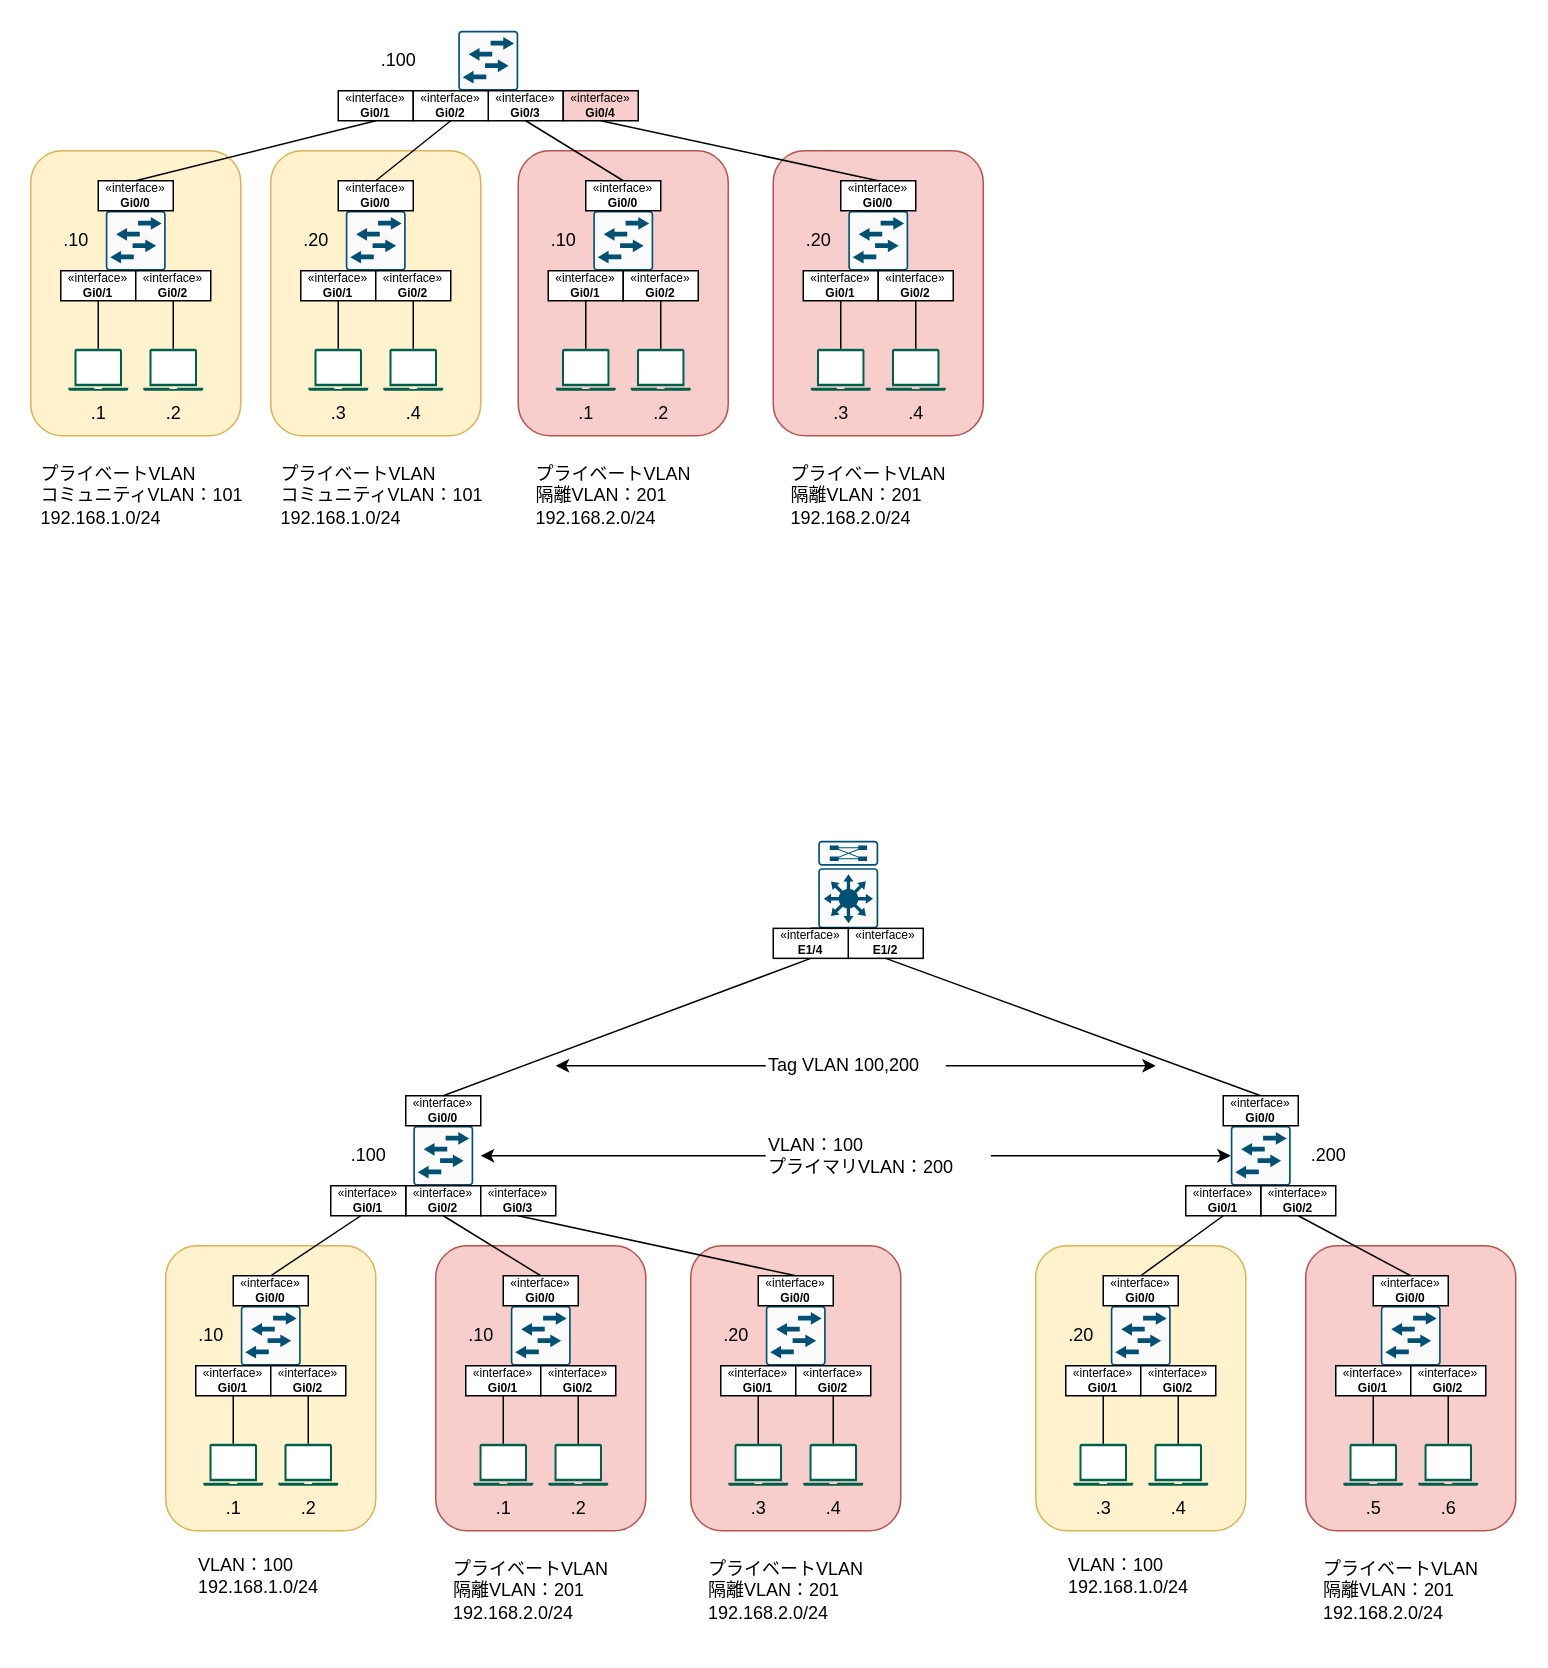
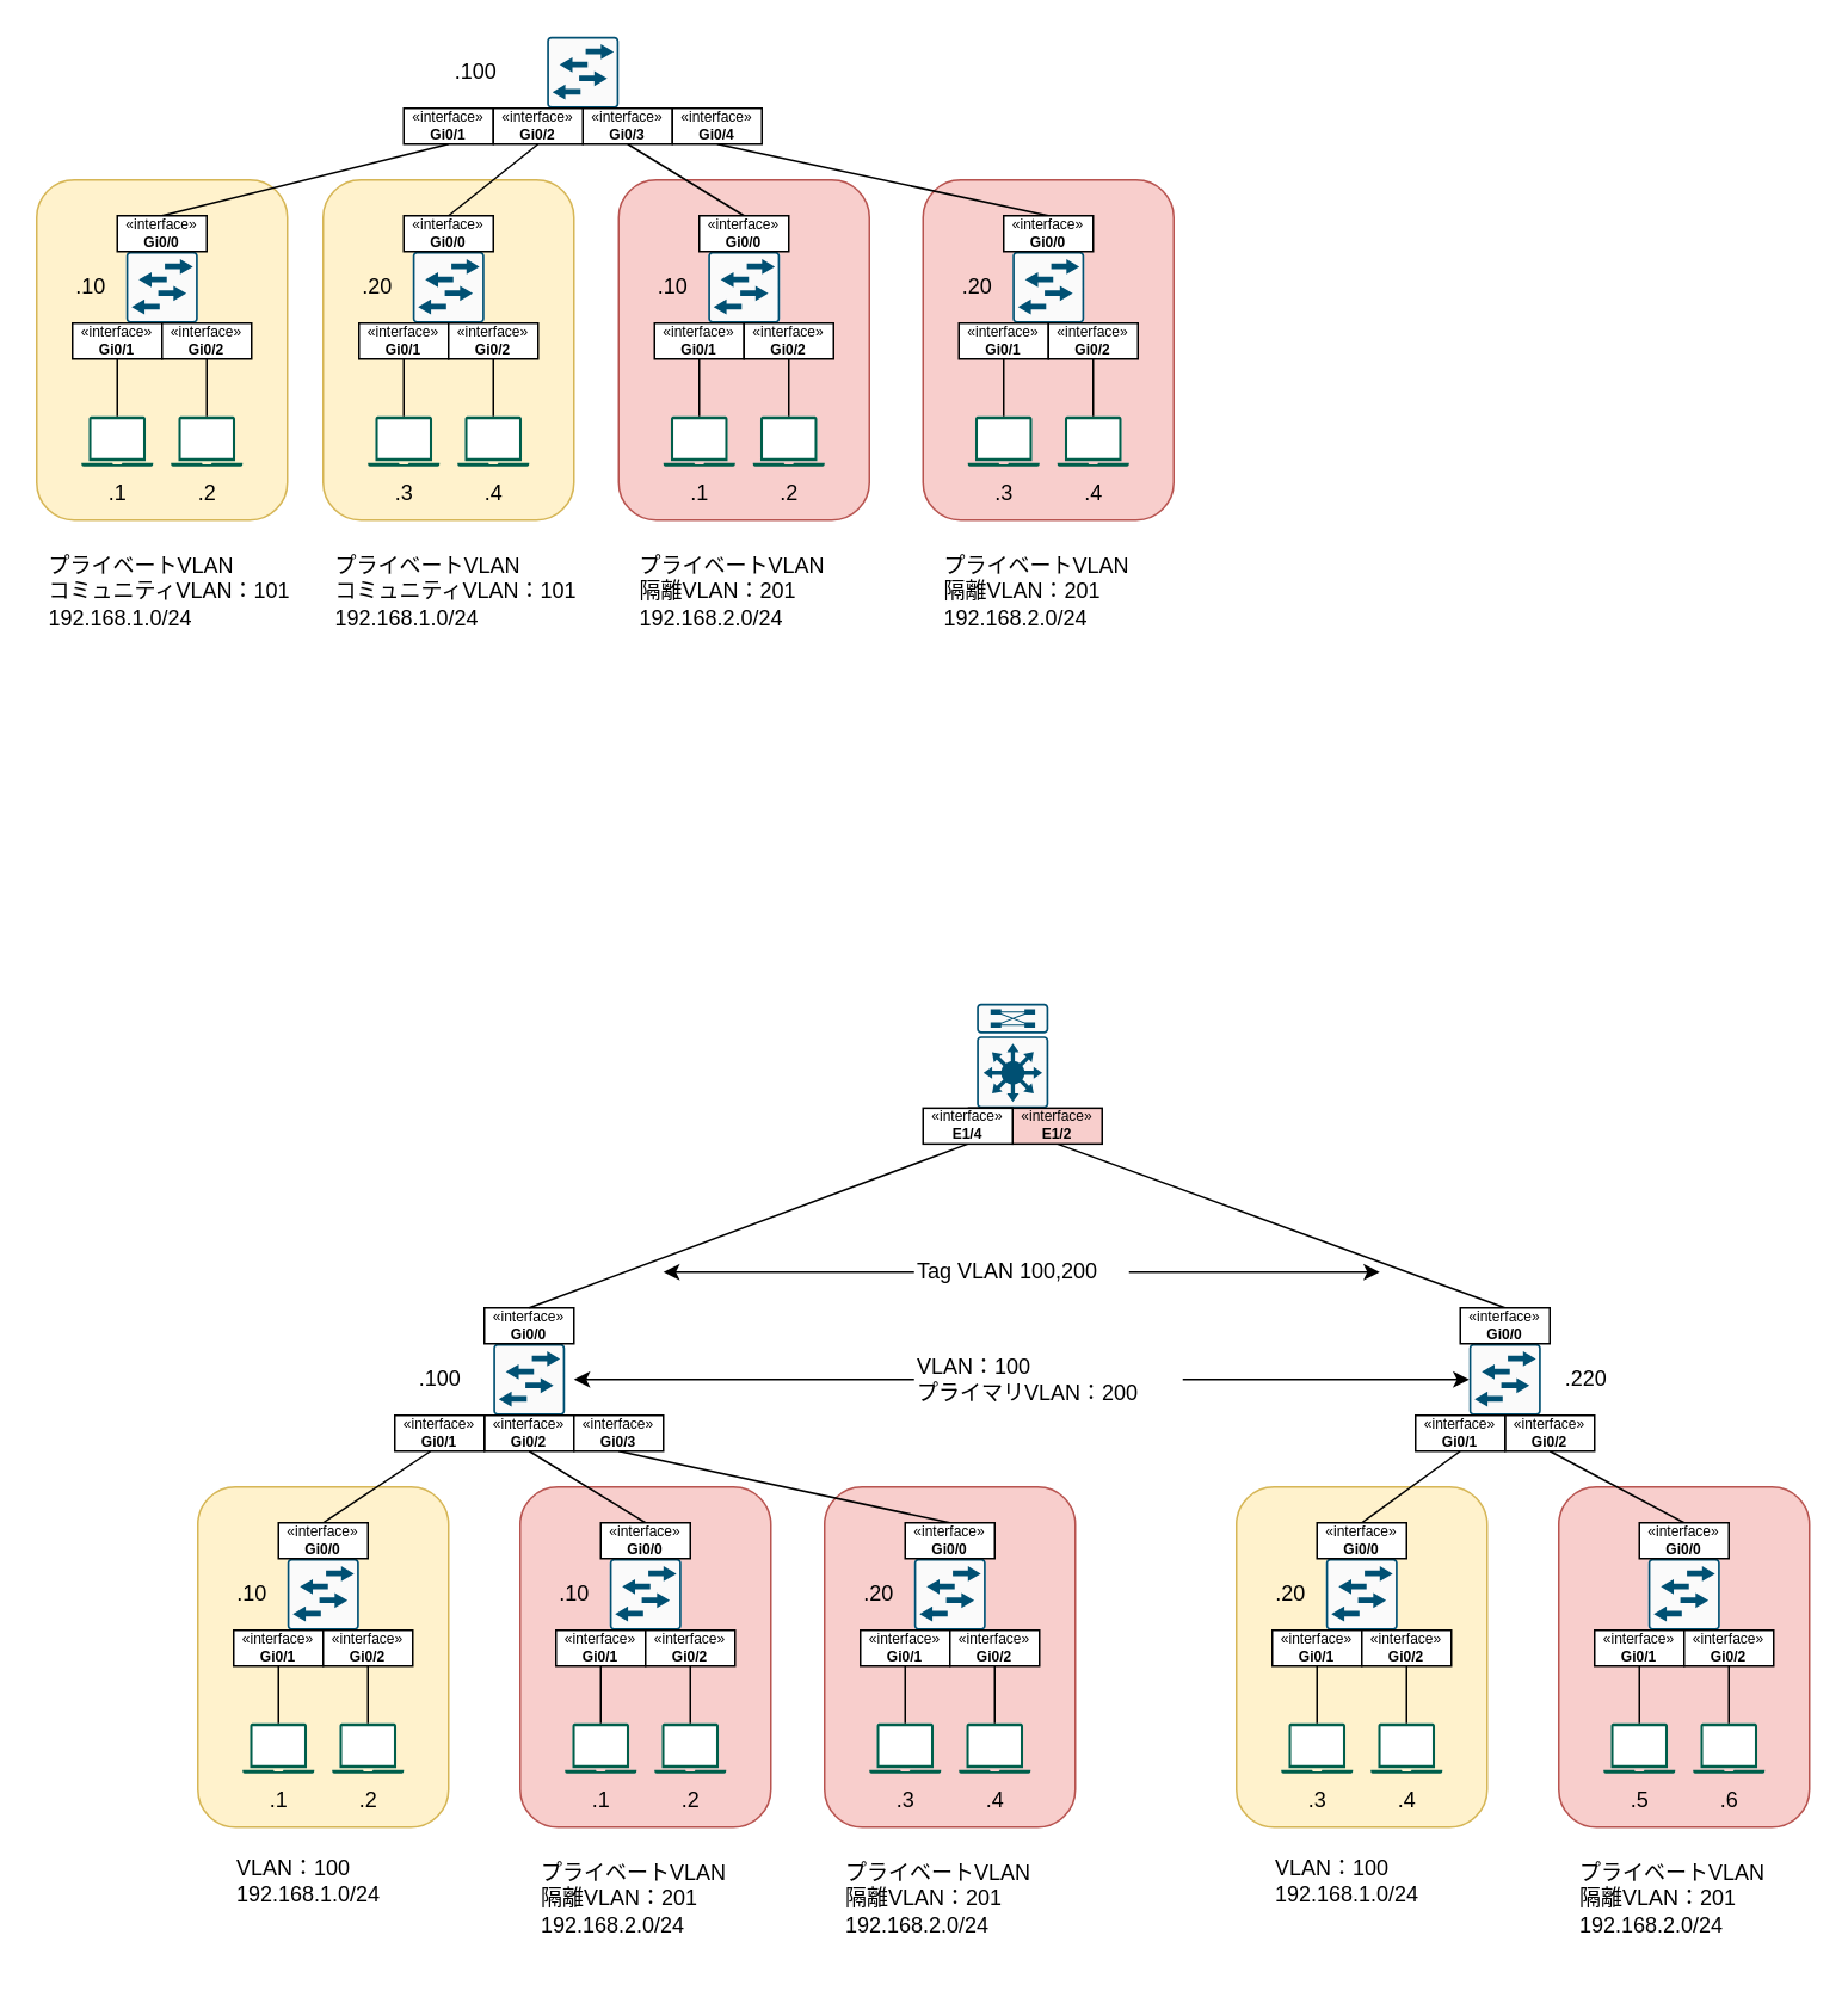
- <mxCell id="141" value="«interface»&lt;br&gt;&lt;b&gt;Gi0/4&lt;/b&gt;" style="html=1;whiteSpace=wrap;fontSize=8;fillColor=#f8cecc;" vertex="1" parent="1"><mxGeometry x="375" y="60" width="50" height="20" as="geometry" /></mxCell>
+ <mxCell id="141" value="«interface»&lt;br&gt;&lt;b&gt;Gi0/4&lt;/b&gt;" style="html=1;whiteSpace=wrap;fontSize=8;" vertex="1" parent="1"><mxGeometry x="375" y="60" width="50" height="20" as="geometry" /></mxCell>
- <mxCell id="60" value="«interface»&lt;br&gt;&lt;b&gt;E1/2&lt;/b&gt;" style="html=1;whiteSpace=wrap;fontSize=8;" parent="1" vertex="1"><mxGeometry x="565" y="618.4" width="50" height="20" as="geometry" /></mxCell>
+ <mxCell id="60" value="«interface»&lt;br&gt;&lt;b&gt;E1/2&lt;/b&gt;" style="html=1;whiteSpace=wrap;fontSize=8;fillColor=#f8cecc;" parent="1" vertex="1"><mxGeometry x="565" y="618.4" width="50" height="20" as="geometry" /></mxCell>
- <mxCell id="76" value=".200" style="text;html=1;align=center;verticalAlign=middle;resizable=0;points=[];autosize=1;strokeColor=none;fillColor=none;" parent="1" vertex="1"><mxGeometry x="860" y="755" width="50" height="30" as="geometry" /></mxCell>
+ <mxCell id="76" value=".220" style="text;html=1;align=center;verticalAlign=middle;resizable=0;points=[];autosize=1;strokeColor=none;fillColor=none;" parent="1" vertex="1"><mxGeometry x="860" y="755" width="50" height="30" as="geometry" /></mxCell>
